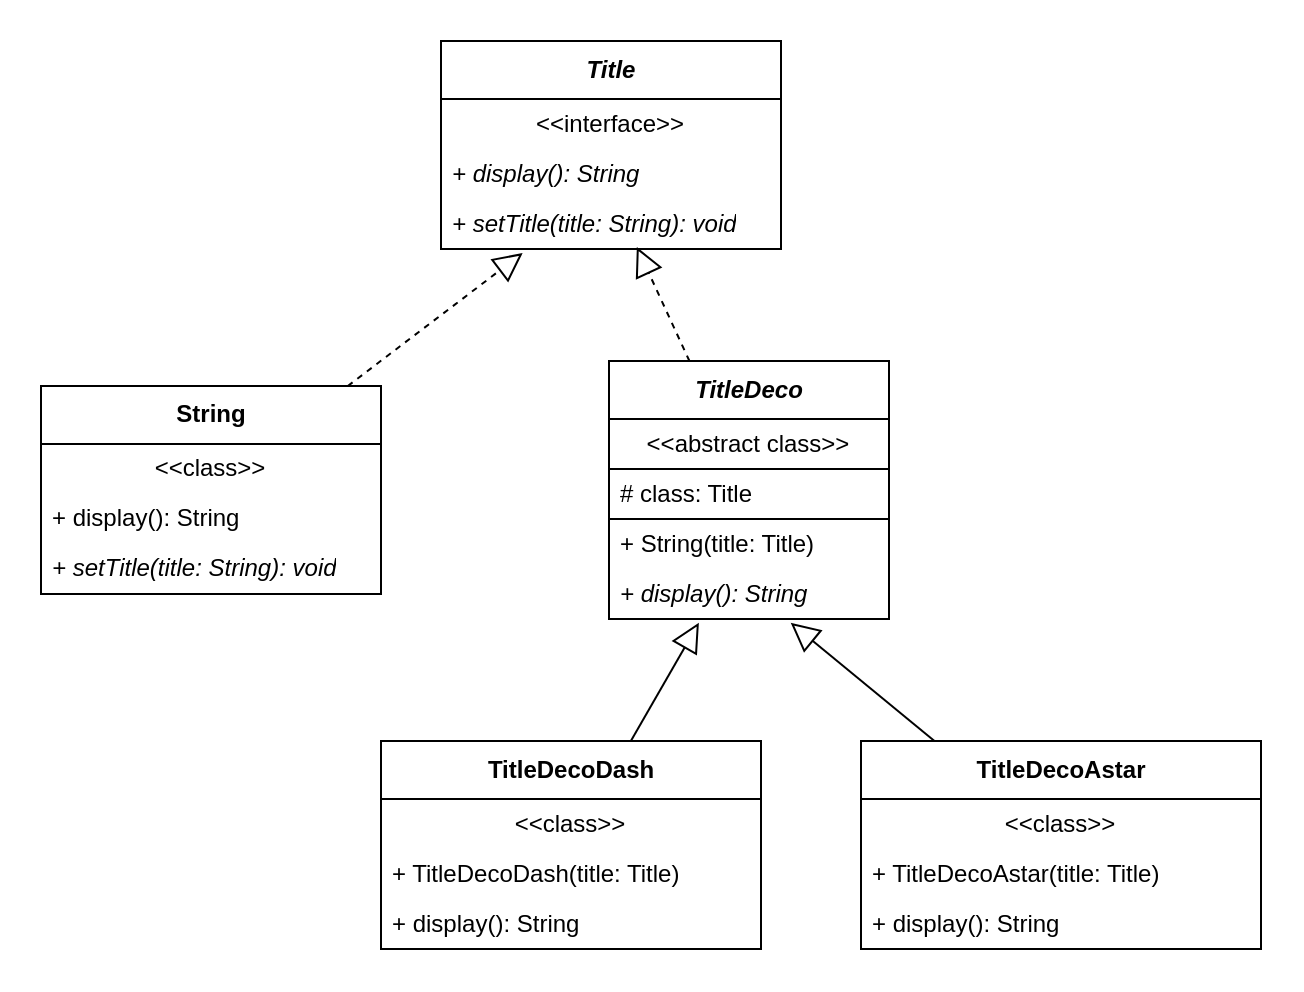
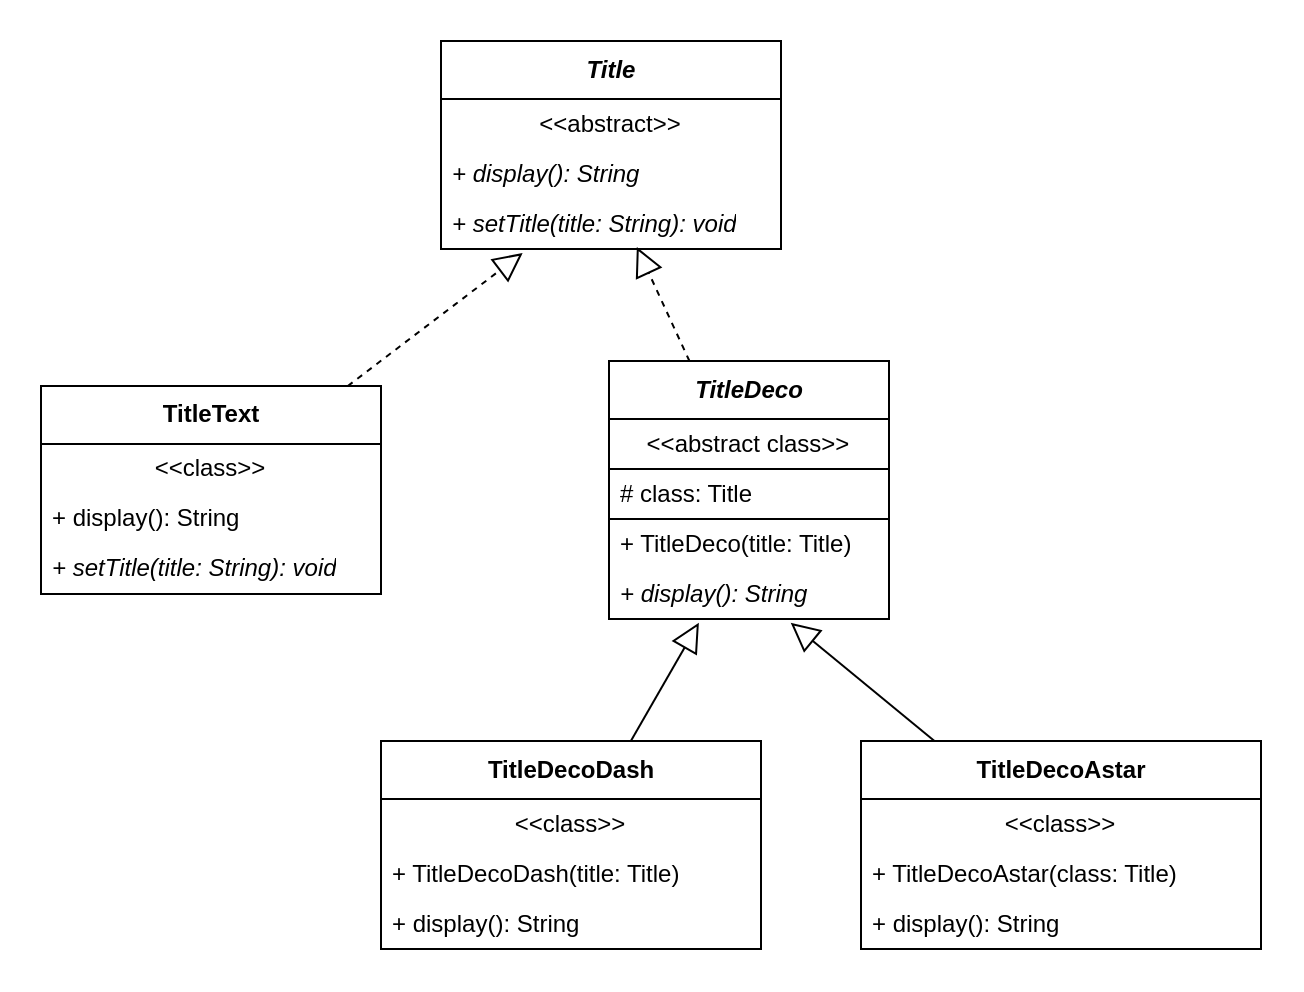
- <mxCell id="3" value="&amp;lt;&amp;lt;interface&amp;gt;&amp;gt;" style="text;html=1;strokeColor=none;fillColor=none;align=center;verticalAlign=middle;spacingLeft=4;spacingRight=4;overflow=hidden;rotatable=0;points=[[0,0.5],[1,0.5]];portConstraint=eastwest;" vertex="1" parent="2"><mxGeometry y="29" width="170" height="25" as="geometry" /></mxCell>
+ <mxCell id="3" value="&amp;lt;&amp;lt;abstract&amp;gt;&amp;gt;" style="text;html=1;strokeColor=none;fillColor=none;align=center;verticalAlign=middle;spacingLeft=4;spacingRight=4;overflow=hidden;rotatable=0;points=[[0,0.5],[1,0.5]];portConstraint=eastwest;" vertex="1" parent="2"><mxGeometry y="29" width="170" height="25" as="geometry" /></mxCell>
- <mxCell id="7" value="String" style="swimlane;fontStyle=1;align=center;verticalAlign=middle;childLayout=stackLayout;horizontal=1;startSize=29;horizontalStack=0;resizeParent=1;resizeParentMax=0;resizeLast=0;collapsible=0;marginBottom=0;html=1;" vertex="1" parent="1"><mxGeometry x="20" y="192.5" width="170" height="104" as="geometry" /></mxCell>
+ <mxCell id="7" value="TitleText" style="swimlane;fontStyle=1;align=center;verticalAlign=middle;childLayout=stackLayout;horizontal=1;startSize=29;horizontalStack=0;resizeParent=1;resizeParentMax=0;resizeLast=0;collapsible=0;marginBottom=0;html=1;" vertex="1" parent="1"><mxGeometry x="20" y="192.5" width="170" height="104" as="geometry" /></mxCell>
- <mxCell id="15" value="+ String(title: Title)" style="text;html=1;strokeColor=none;fillColor=none;align=left;verticalAlign=middle;spacingLeft=4;spacingRight=4;overflow=hidden;rotatable=0;points=[[0,0.5],[1,0.5]];portConstraint=eastwest;" vertex="1" parent="12"><mxGeometry y="79" width="140" height="25" as="geometry" /></mxCell>
+ <mxCell id="15" value="+ TitleDeco(title: Title)" style="text;html=1;strokeColor=none;fillColor=none;align=left;verticalAlign=middle;spacingLeft=4;spacingRight=4;overflow=hidden;rotatable=0;points=[[0,0.5],[1,0.5]];portConstraint=eastwest;" vertex="1" parent="12"><mxGeometry y="79" width="140" height="25" as="geometry" /></mxCell>
- <mxCell id="25" value="+ TitleDecoAstar(title: Title)" style="text;html=1;strokeColor=none;fillColor=none;align=left;verticalAlign=middle;spacingLeft=4;spacingRight=4;overflow=hidden;rotatable=0;points=[[0,0.5],[1,0.5]];portConstraint=eastwest;" vertex="1" parent="23"><mxGeometry y="54" width="200" height="25" as="geometry" /></mxCell>
+ <mxCell id="25" value="+ TitleDecoAstar(class: Title)" style="text;html=1;strokeColor=none;fillColor=none;align=left;verticalAlign=middle;spacingLeft=4;spacingRight=4;overflow=hidden;rotatable=0;points=[[0,0.5],[1,0.5]];portConstraint=eastwest;" vertex="1" parent="23"><mxGeometry y="54" width="200" height="25" as="geometry" /></mxCell>
